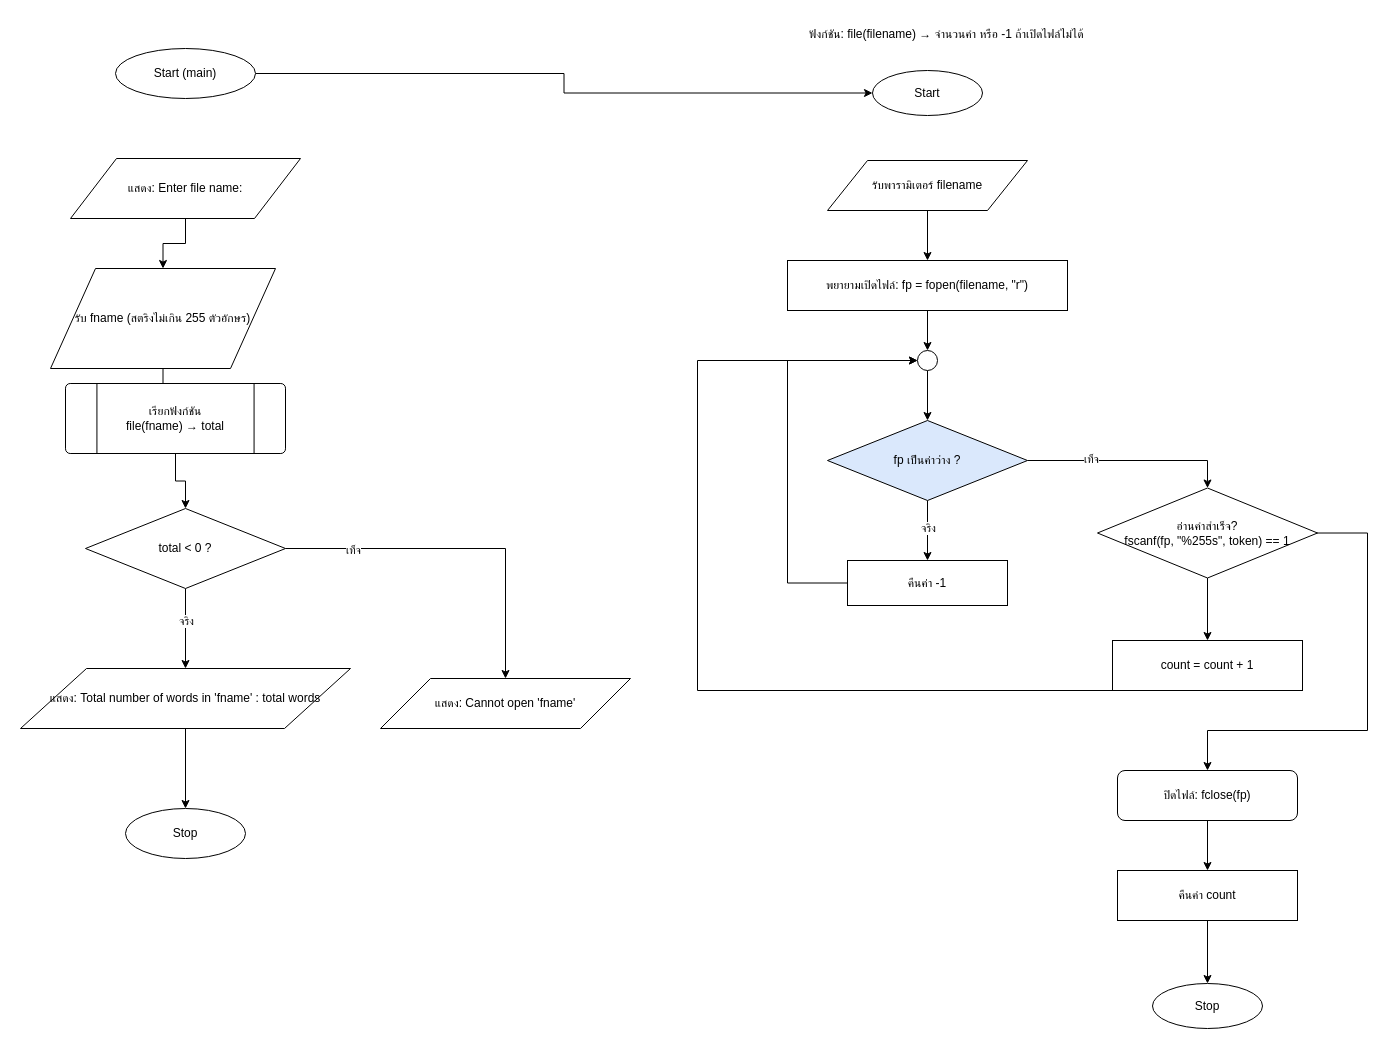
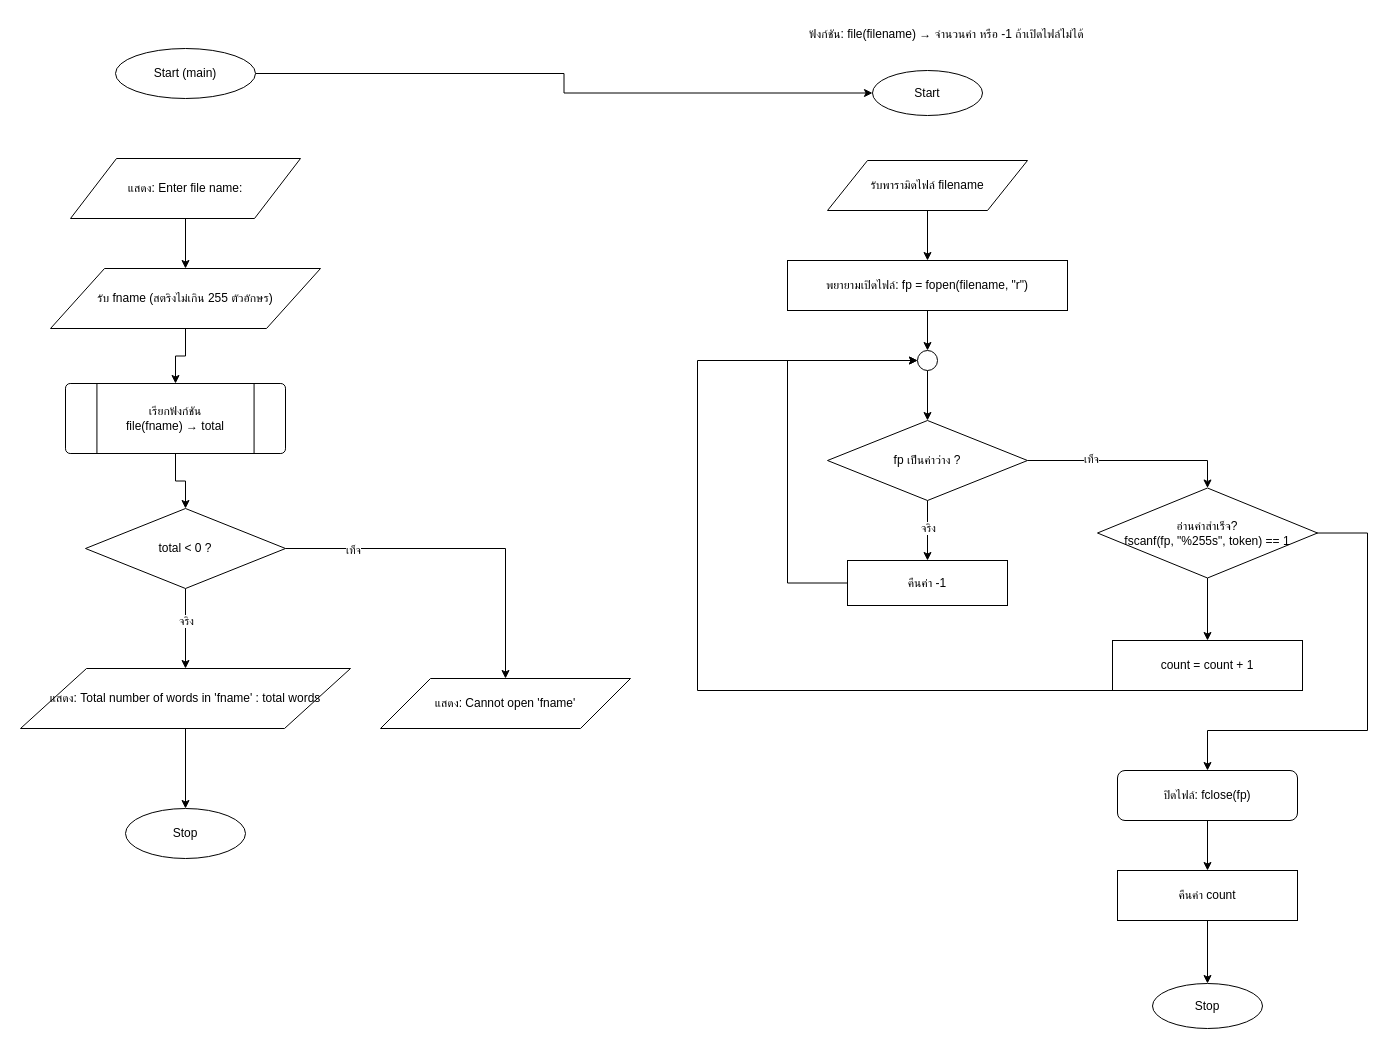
- <mxCell id="22" value="รับพารามิเตอร์ filename" style="shape=parallelogram;perimeter=parallelogramPerimeter;whiteSpace=wrap;html=1;" vertex="1" parent="1"><mxGeometry x="827" y="160" width="200" height="50" as="geometry" /></mxCell>
+ <mxCell id="22" value="รับพารามิดไฟล์ filename" style="shape=parallelogram;perimeter=parallelogramPerimeter;whiteSpace=wrap;html=1;" vertex="1" parent="1"><mxGeometry x="827" y="160" width="200" height="50" as="geometry" /></mxCell>
- <mxCell id="7" value="รับ fname (สตริงไม่เกิน 255 ตัวอักษร)" style="shape=parallelogram;perimeter=parallelogramPerimeter;whiteSpace=wrap;html=1;" vertex="1" parent="1"><mxGeometry x="50" y="268" width="225" height="100" as="geometry" /></mxCell>
+ <mxCell id="7" value="รับ fname (สตริงไม่เกิน 255 ตัวอักษร)" style="shape=parallelogram;perimeter=parallelogramPerimeter;whiteSpace=wrap;html=1;" vertex="1" parent="1"><mxGeometry x="50" y="268" width="270" height="60" as="geometry" /></mxCell>
- <mxCell id="29" value="fp เป็นค่าว่าง ?" style="rhombus;whiteSpace=wrap;html=1;fillColor=#dae8fc;" vertex="1" parent="1"><mxGeometry x="827" y="420" width="200" height="80" as="geometry" /></mxCell>
+ <mxCell id="29" value="fp เป็นค่าว่าง ?" style="rhombus;whiteSpace=wrap;html=1;" vertex="1" parent="1"><mxGeometry x="827" y="420" width="200" height="80" as="geometry" /></mxCell>
